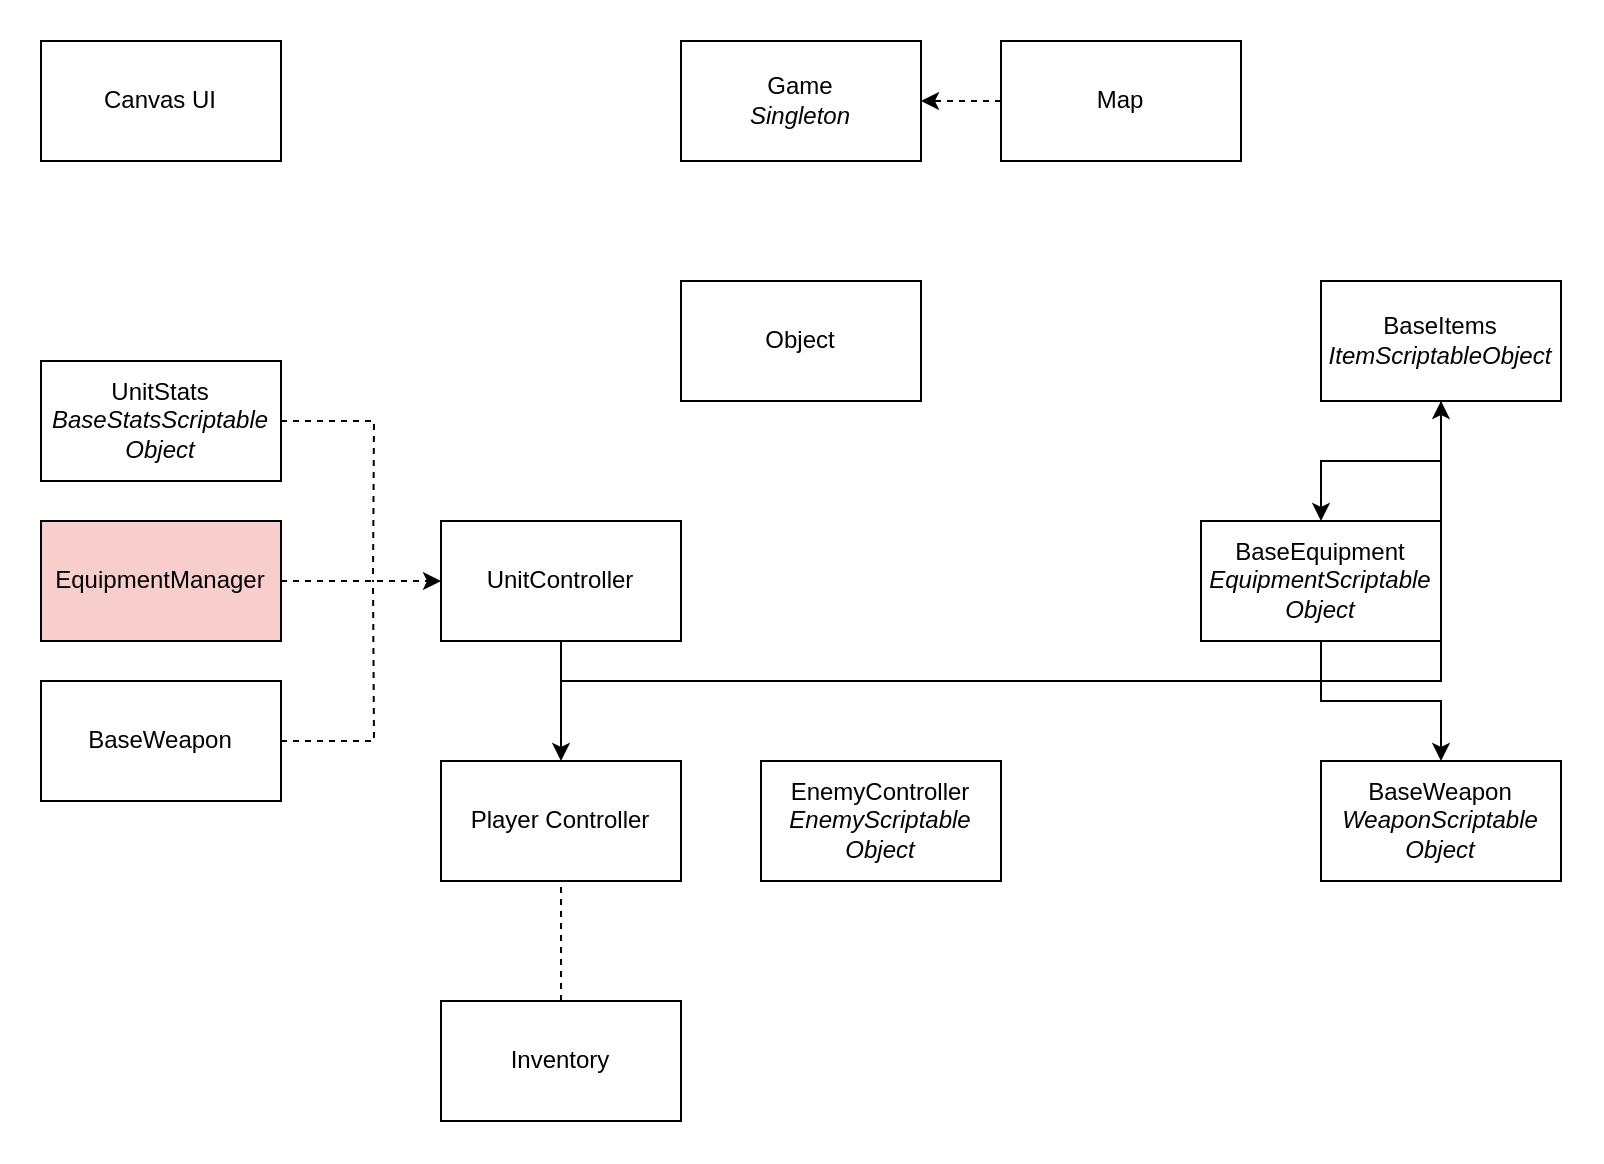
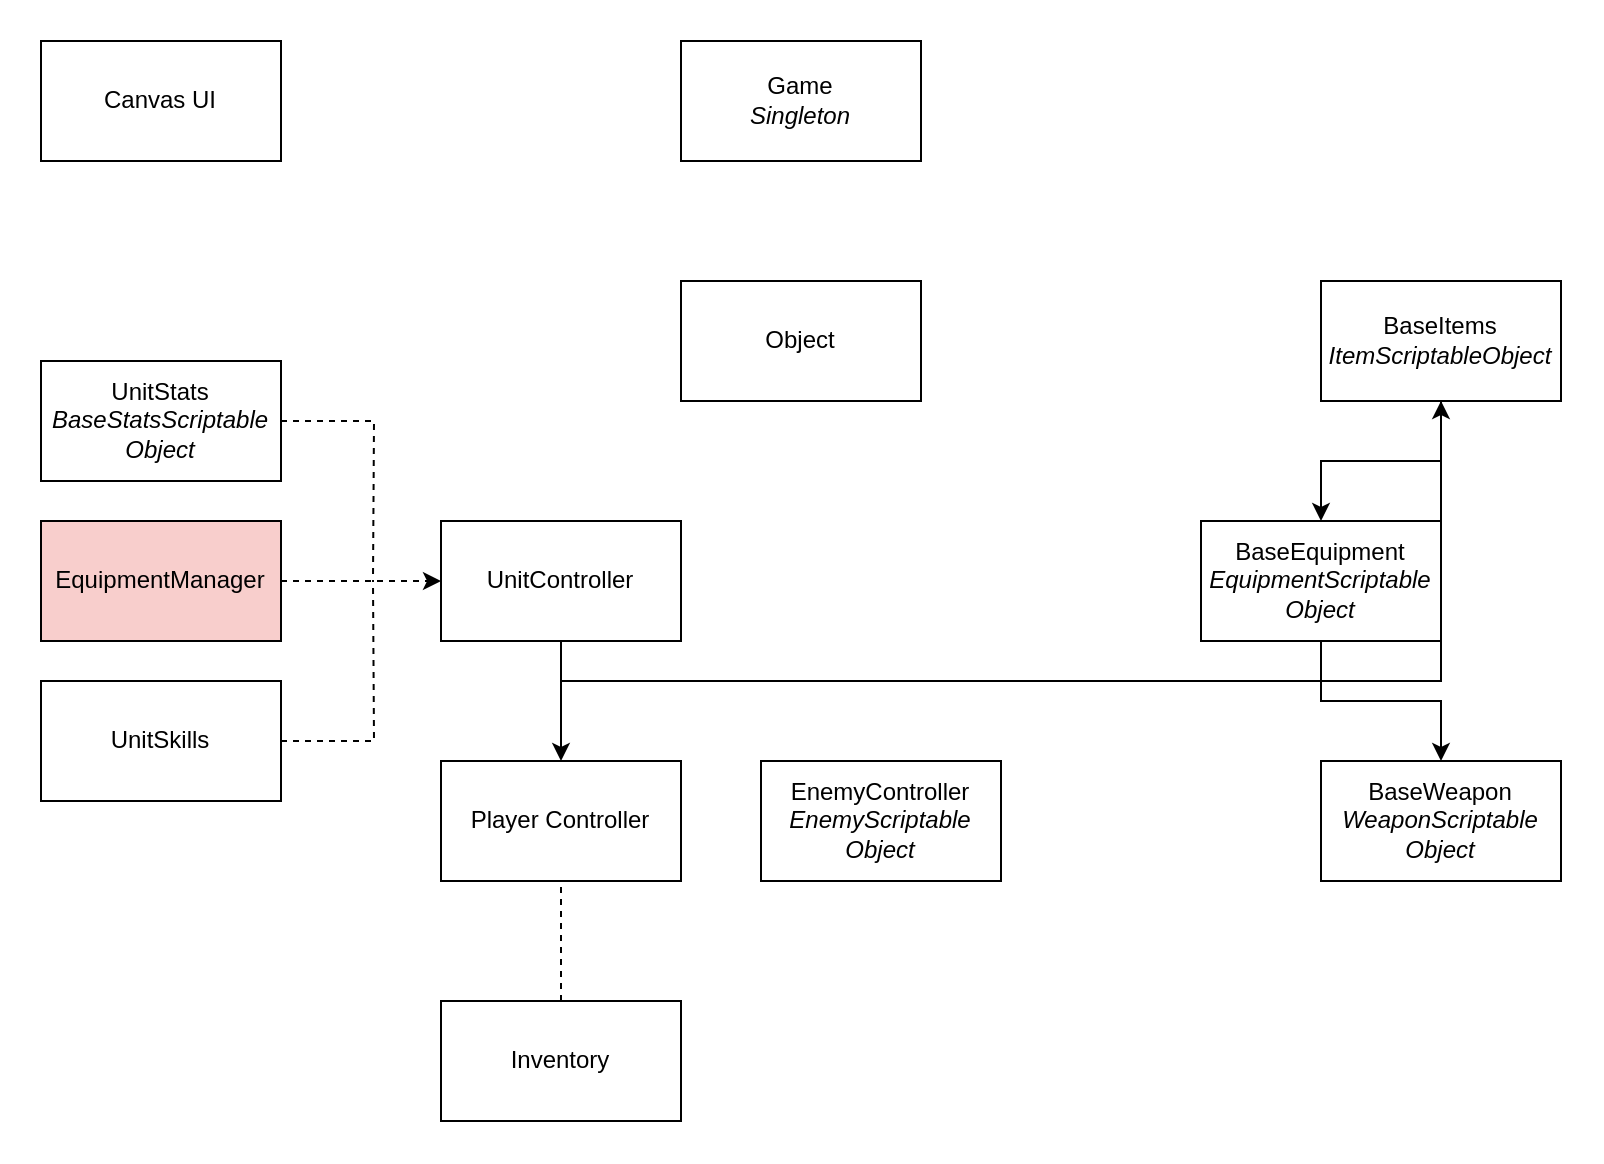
- <mxCell id="3" style="edgeStyle=orthogonalEdgeStyle;rounded=0;orthogonalLoop=1;jettySize=auto;html=1;exitX=0;exitY=0.5;exitDx=0;exitDy=0;dashed=1;endArrow=classic;endFill=1;" edge="1" parent="1" source="4" target="5"><mxGeometry relative="1" as="geometry" /></mxCell>
- <mxCell id="4" value="Map" style="rounded=0;whiteSpace=wrap;html=1;" vertex="1" parent="1"><mxGeometry x="500" y="20" width="120" height="60" as="geometry" /></mxCell>
- <mxCell id="20" value="BaseWeapon" style="rounded=0;whiteSpace=wrap;html=1;" vertex="1" parent="1"><mxGeometry x="20" y="340" width="120" height="60" as="geometry" /></mxCell>
+ <mxCell id="20" value="UnitSkills" style="rounded=0;whiteSpace=wrap;html=1;" vertex="1" parent="1"><mxGeometry x="20" y="340" width="120" height="60" as="geometry" /></mxCell>
